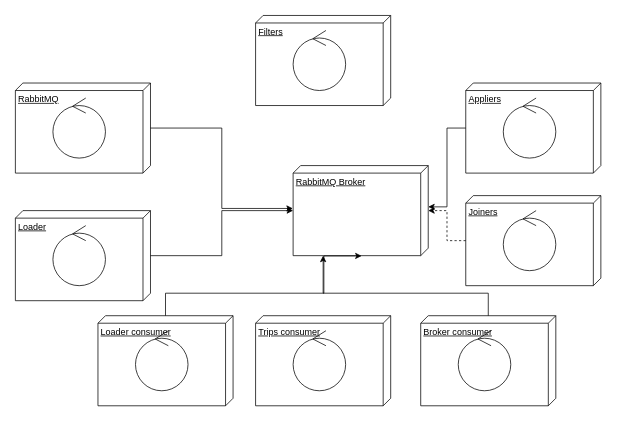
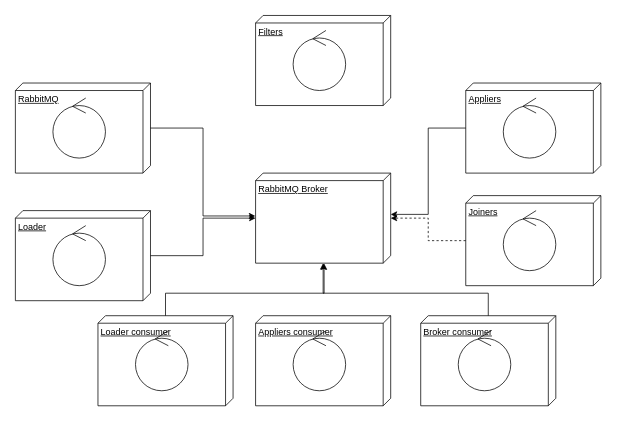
- <mxCell id="2" value="RabbitMQ Broker" style="verticalAlign=top;align=left;spacingTop=8;spacingLeft=2;spacingRight=12;shape=cube;size=10;direction=south;fontStyle=4;html=1;whiteSpace=wrap;" vertex="1" parent="1"><mxGeometry x="390" y="220" width="180" height="120" as="geometry" /></mxCell>
+ <mxCell id="2" value="RabbitMQ Broker" style="verticalAlign=top;align=left;spacingTop=8;spacingLeft=2;spacingRight=12;shape=cube;size=10;direction=south;fontStyle=4;html=1;whiteSpace=wrap;" vertex="1" parent="1"><mxGeometry x="340" y="230" width="180" height="120" as="geometry" /></mxCell>
- <mxCell id="8" value="Trips consumer" style="verticalAlign=top;align=left;spacingTop=8;spacingLeft=2;spacingRight=12;shape=cube;size=10;direction=south;fontStyle=4;html=1;whiteSpace=wrap;" vertex="1" parent="7"><mxGeometry width="180" height="120" as="geometry" /></mxCell>
+ <mxCell id="8" value="Appliers consumer" style="verticalAlign=top;align=left;spacingTop=8;spacingLeft=2;spacingRight=12;shape=cube;size=10;direction=south;fontStyle=4;html=1;whiteSpace=wrap;" vertex="1" parent="7"><mxGeometry width="180" height="120" as="geometry" /></mxCell>
